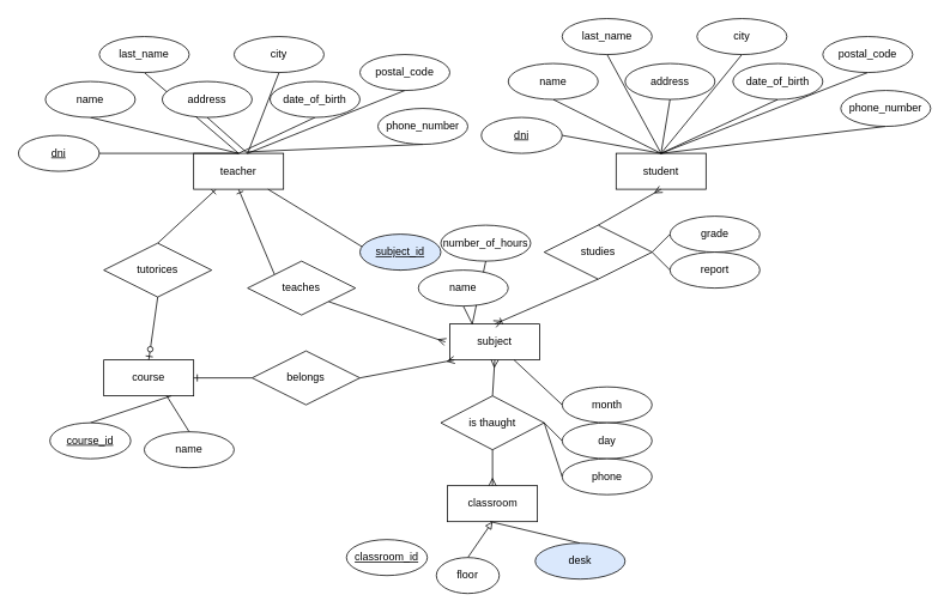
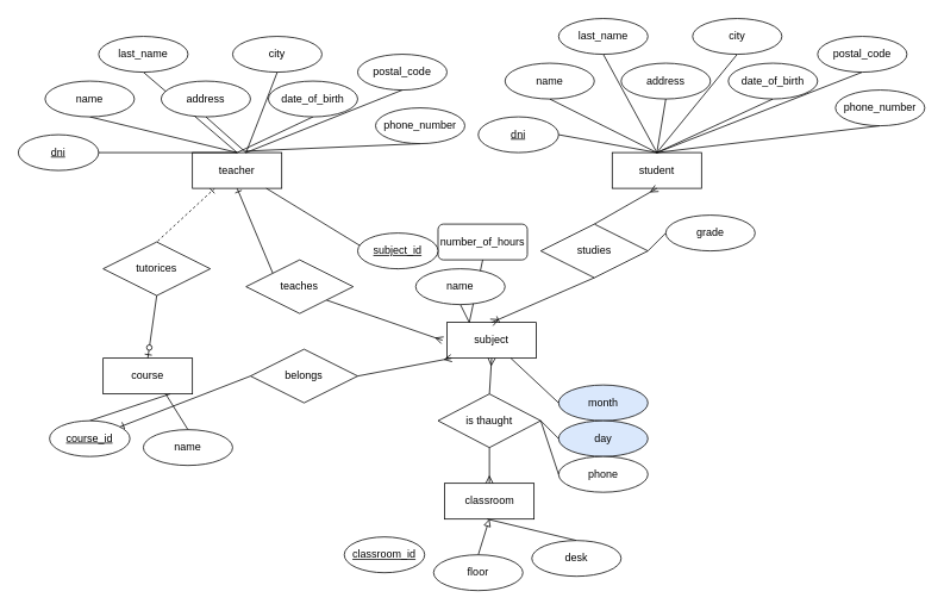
- <mxCell id="3" style="edgeStyle=none;rounded=0;orthogonalLoop=1;jettySize=auto;html=1;exitX=0.25;exitY=1;exitDx=0;exitDy=0;entryX=0.5;entryY=0;entryDx=0;entryDy=0;endArrow=none;endFill=0;startArrow=ERone;startFill=0;" edge="1" parent="1" source="4" target="79"><mxGeometry relative="1" as="geometry" /></mxCell>
+ <mxCell id="3" style="edgeStyle=none;rounded=0;orthogonalLoop=1;jettySize=auto;html=1;exitX=0.25;exitY=1;exitDx=0;exitDy=0;entryX=0.5;entryY=0;entryDx=0;entryDy=0;endArrow=none;endFill=0;startArrow=ERone;startFill=0;dashed=1;" edge="1" parent="1" source="4" target="79"><mxGeometry relative="1" as="geometry" /></mxCell>
- <mxCell id="39" value="number_of_hours" style="ellipse;whiteSpace=wrap;html=1;align=center;" vertex="1" parent="1"><mxGeometry x="490" y="250" width="100" height="40" as="geometry" /></mxCell>
+ <mxCell id="39" value="number_of_hours" style="whiteSpace=wrap;html=1;align=center;rounded=1;" vertex="1" parent="1"><mxGeometry x="490" y="250" width="100" height="40" as="geometry" /></mxCell>
- <mxCell id="41" value="subject_id" style="ellipse;whiteSpace=wrap;html=1;align=center;fontStyle=4;fillColor=#dae8fc;" vertex="1" parent="1"><mxGeometry x="400" y="260" width="90" height="40" as="geometry" /></mxCell>
+ <mxCell id="41" value="subject_id" style="ellipse;whiteSpace=wrap;html=1;align=center;fontStyle=4;" vertex="1" parent="1"><mxGeometry x="400" y="260" width="90" height="40" as="geometry" /></mxCell>
- <mxCell id="76" style="edgeStyle=none;rounded=0;orthogonalLoop=1;jettySize=auto;html=1;exitX=0;exitY=0.5;exitDx=0;exitDy=0;entryX=1;entryY=0.5;entryDx=0;entryDy=0;endArrow=none;endFill=0;" edge="1" parent="1" source="77" target="46"><mxGeometry relative="1" as="geometry" /></mxCell>
- <mxCell id="77" value="report" style="ellipse;whiteSpace=wrap;html=1;align=center;" vertex="1" parent="1"><mxGeometry x="745" y="280" width="100" height="40" as="geometry" /></mxCell>
- <mxCell id="53" style="edgeStyle=none;rounded=0;orthogonalLoop=1;jettySize=auto;html=1;exitX=0;exitY=0.5;exitDx=0;exitDy=0;entryX=1;entryY=0.5;entryDx=0;entryDy=0;endArrow=ERone;endFill=0;" edge="1" parent="1" source="54" target="47"><mxGeometry relative="1" as="geometry" /></mxCell>
+ <mxCell id="53" style="edgeStyle=none;rounded=0;orthogonalLoop=1;jettySize=auto;html=1;exitX=0;exitY=0.5;exitDx=0;exitDy=0;endArrow=ERone;endFill=0;" edge="1" parent="1" source="54" target="51"><mxGeometry relative="1" as="geometry" /></mxCell>
- <mxCell id="65" value="month" style="ellipse;whiteSpace=wrap;html=1;align=center;" vertex="1" parent="1"><mxGeometry x="625" y="430" width="100" height="40" as="geometry" /></mxCell>
+ <mxCell id="65" value="month" style="ellipse;whiteSpace=wrap;html=1;align=center;fillColor=#dae8fc;" vertex="1" parent="1"><mxGeometry x="625" y="430" width="100" height="40" as="geometry" /></mxCell>
- <mxCell id="67" value="day" style="ellipse;whiteSpace=wrap;html=1;align=center;" vertex="1" parent="1"><mxGeometry x="625" y="470" width="100" height="40" as="geometry" /></mxCell>
+ <mxCell id="67" value="day" style="ellipse;whiteSpace=wrap;html=1;align=center;fillColor=#dae8fc;" vertex="1" parent="1"><mxGeometry x="625" y="470" width="100" height="40" as="geometry" /></mxCell>
- <mxCell id="63" value="desk" style="ellipse;whiteSpace=wrap;html=1;align=center;fillColor=#dae8fc;" vertex="1" parent="1"><mxGeometry x="595" y="604" width="100" height="40" as="geometry" /></mxCell>
+ <mxCell id="63" value="desk" style="ellipse;whiteSpace=wrap;html=1;align=center;" vertex="1" parent="1"><mxGeometry x="595" y="604" width="100" height="40" as="geometry" /></mxCell>
- <mxCell id="61" value="floor" style="ellipse;whiteSpace=wrap;html=1;align=center;" vertex="1" parent="1"><mxGeometry x="485" y="620" width="70" height="40" as="geometry" /></mxCell>
+ <mxCell id="61" value="floor" style="ellipse;whiteSpace=wrap;html=1;align=center;" vertex="1" parent="1"><mxGeometry x="485" y="620" width="100" height="40" as="geometry" /></mxCell>
